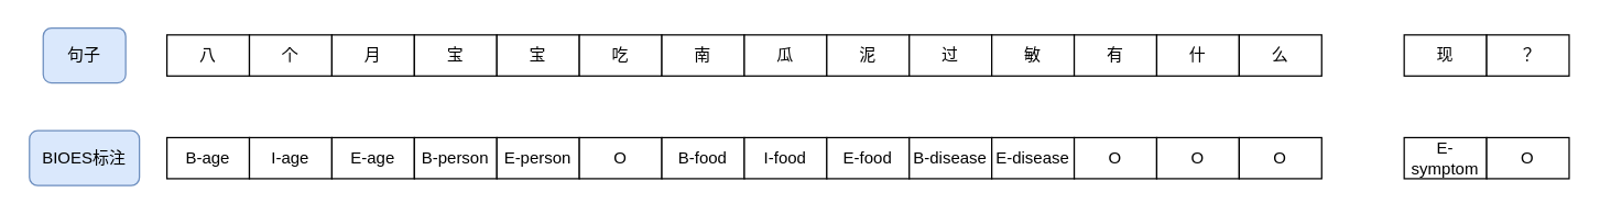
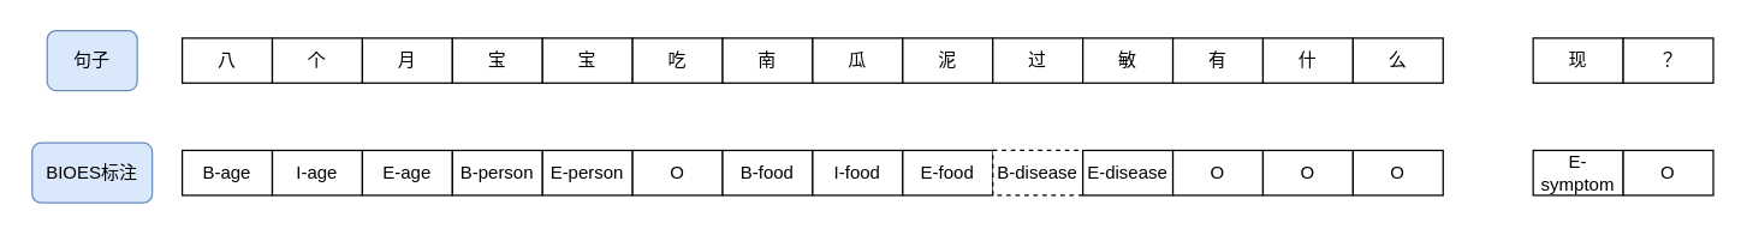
- <mxCell id="27" value="B-disease" style="rounded=0;whiteSpace=wrap;html=1;" vertex="1" parent="1"><mxGeometry x="660" y="100" width="60" height="30" as="geometry" /></mxCell>
+ <mxCell id="27" value="B-disease" style="rounded=0;whiteSpace=wrap;html=1;dashed=1;" vertex="1" parent="1"><mxGeometry x="660" y="100" width="60" height="30" as="geometry" /></mxCell>
